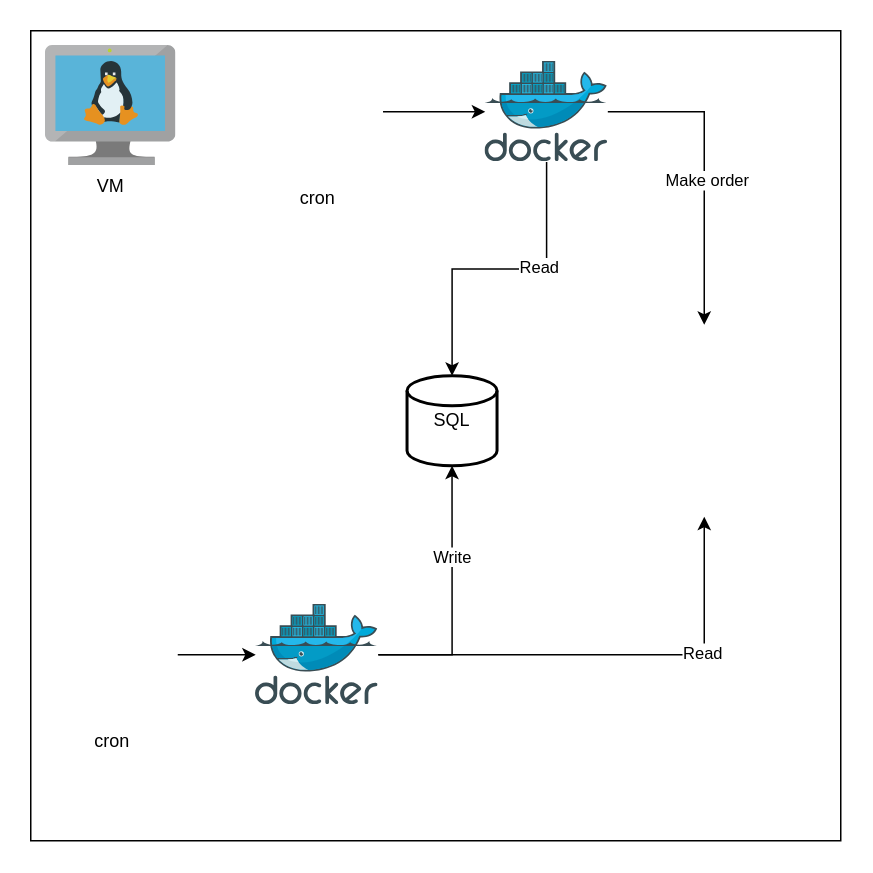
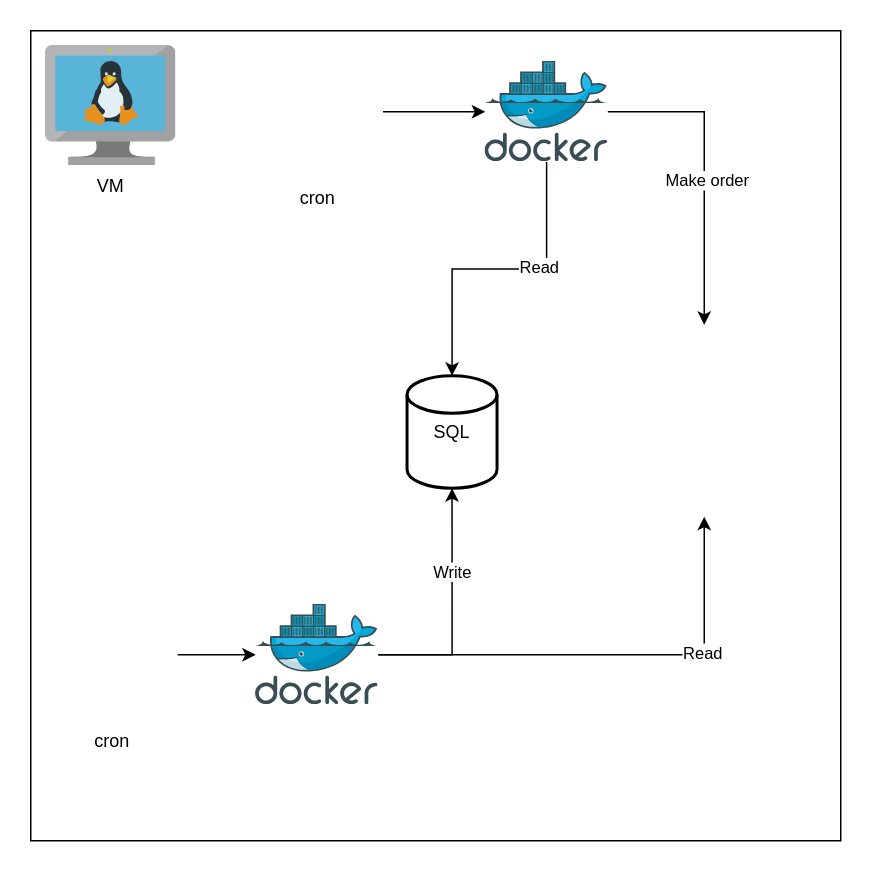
- <mxCell id="4" value="SQL" style="strokeWidth=2;html=1;shape=mxgraph.flowchart.database;whiteSpace=wrap;" vertex="1" parent="1"><mxGeometry x="270.86" y="250" width="60" height="60" as="geometry" /></mxCell>
+ <mxCell id="4" value="SQL" style="strokeWidth=2;html=1;shape=mxgraph.flowchart.database;whiteSpace=wrap;" vertex="1" parent="1"><mxGeometry x="270.86" y="250" width="60" height="75" as="geometry" /></mxCell>
